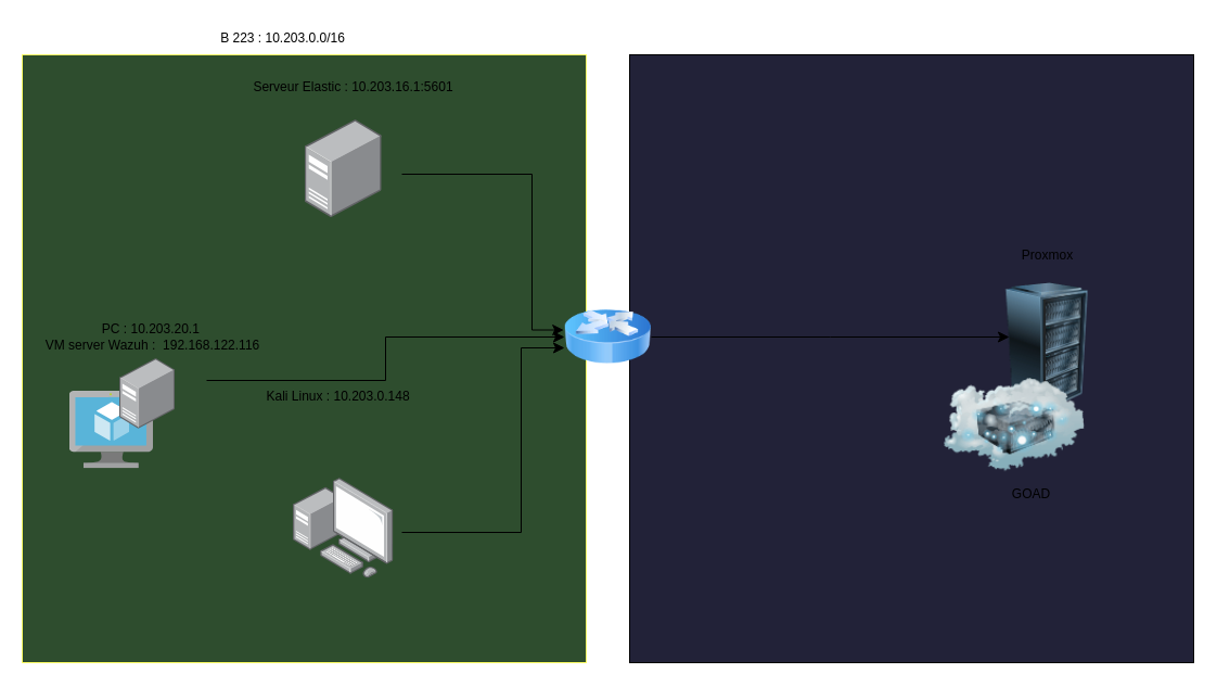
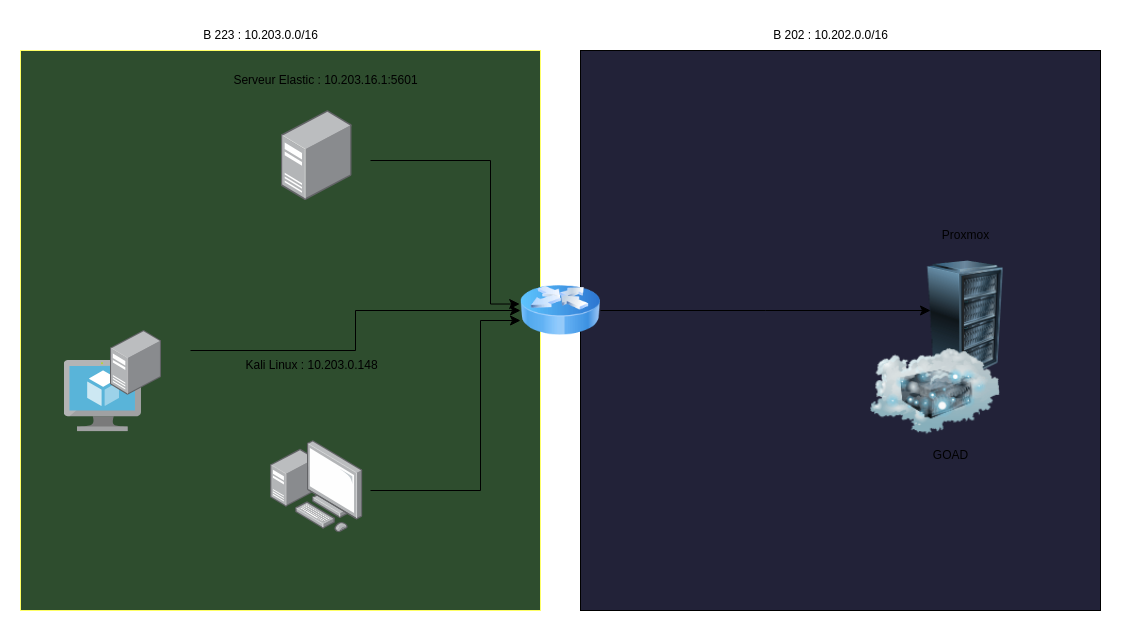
+ <mxCell id="6" value="B 202 : 10.202.0.0/16" style="text;html=1;align=center;verticalAlign=middle;resizable=0;points=[];autosize=1;strokeColor=none;fillColor=none;" vertex="1" parent="1"><mxGeometry x="760" y="20" width="140" height="30" as="geometry" /></mxCell>
- <mxCell id="10" value="PC&amp;nbsp;: 10.203.20.1&amp;nbsp;&lt;br&gt;VM server Wazuh :&amp;nbsp; 192.168.122.116" style="text;html=1;align=center;verticalAlign=middle;resizable=0;points=[];autosize=1;strokeColor=none;fillColor=none;" vertex="1" parent="1"><mxGeometry x="30" y="290" width="220" height="40" as="geometry" /></mxCell>
